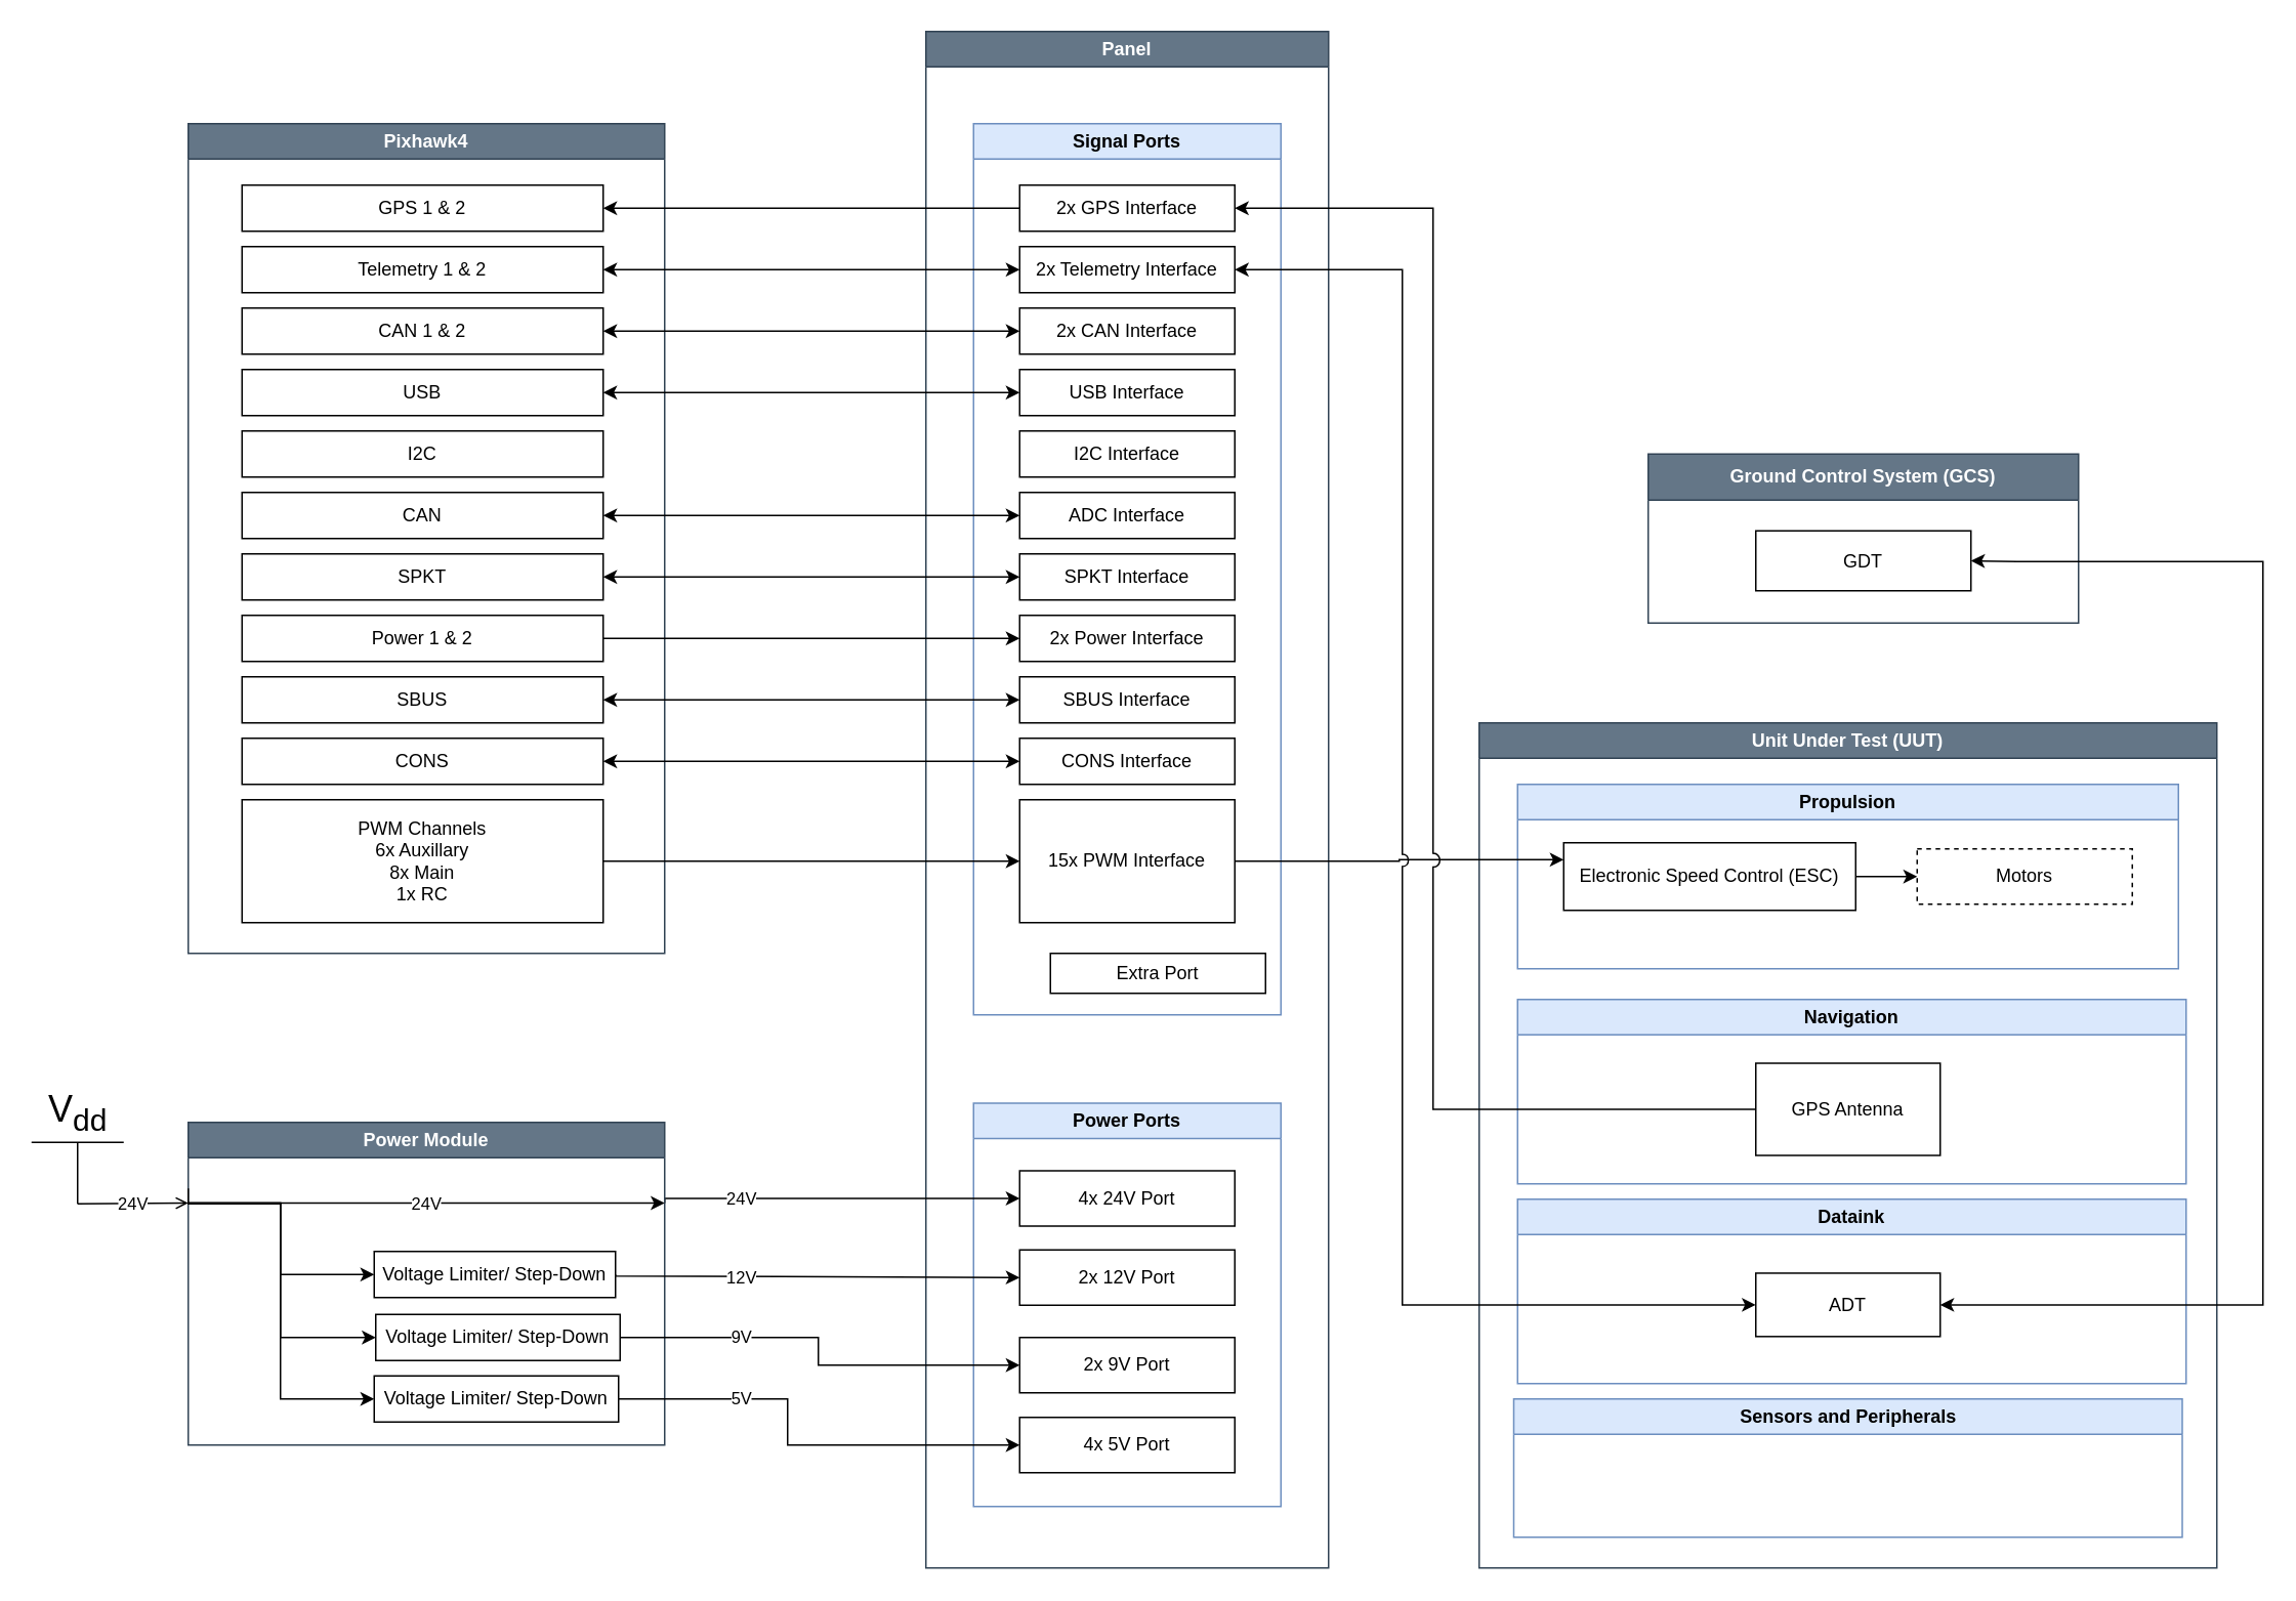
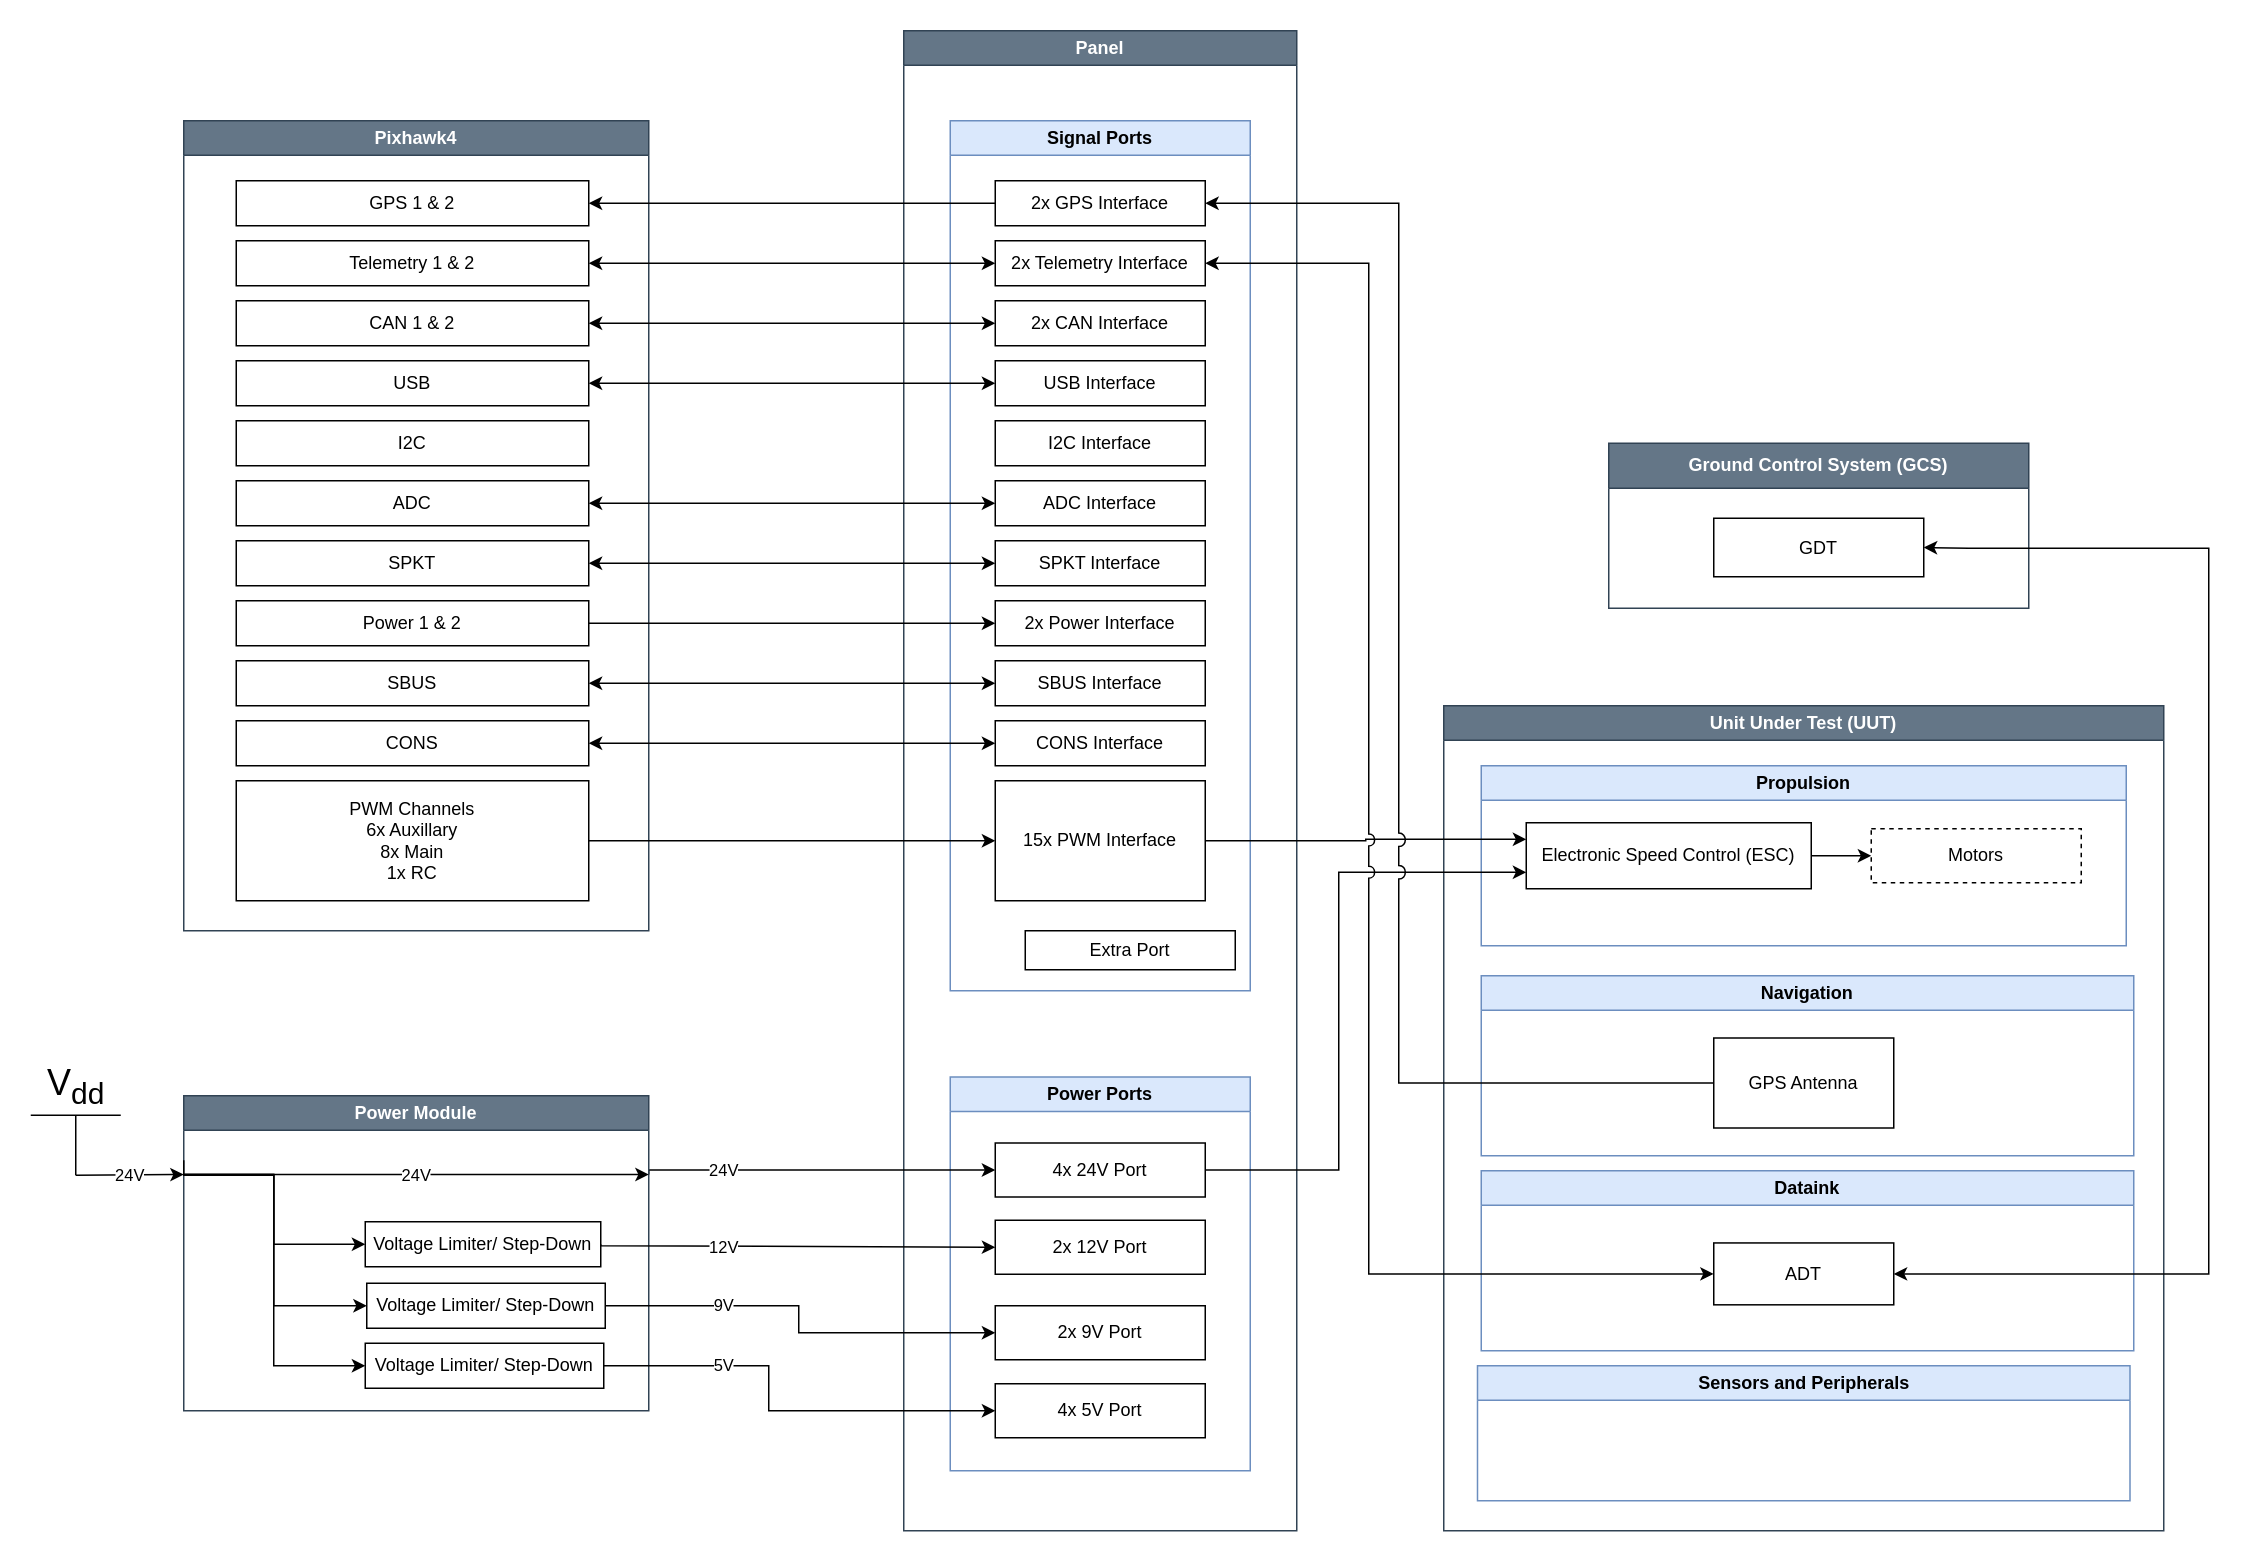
- <mxCell id="4" value="CAN" style="whiteSpace=wrap;html=1;" vertex="1" parent="2"><mxGeometry x="35" y="240" width="235" height="30" as="geometry" /></mxCell>
+ <mxCell id="4" value="ADC" style="whiteSpace=wrap;html=1;" vertex="1" parent="2"><mxGeometry x="35" y="240" width="235" height="30" as="geometry" /></mxCell>
+ <mxCell id="58" style="edgeStyle=orthogonalEdgeStyle;rounded=0;orthogonalLoop=1;jettySize=auto;html=1;exitX=1;exitY=0.5;exitDx=0;exitDy=0;entryX=0;entryY=0.75;entryDx=0;entryDy=0;" edge="1" parent="1" source="16" target="48"><mxGeometry relative="1" as="geometry"><Array as="points"><mxPoint x="892" y="780" /><mxPoint x="892" y="581" /></Array></mxGeometry></mxCell>
- <mxCell id="42" value="24V" style="endArrow=open;html=1;rounded=0;entryX=0;entryY=0.25;entryDx=0;entryDy=0;startArrow=none;startFill=0;exitX=0.5;exitY=0;exitDx=0;exitDy=0;exitPerimeter=0;" edge="1" parent="1" source="73" target="35"><mxGeometry width="50" height="50" relative="1" as="geometry"><mxPoint x="42" y="783" as="sourcePoint" /><mxPoint x="374" y="577" as="targetPoint" /></mxGeometry></mxCell>
+ <mxCell id="42" value="24V" style="endArrow=classic;html=1;rounded=0;entryX=0;entryY=0.25;entryDx=0;entryDy=0;startArrow=none;startFill=0;exitX=0.5;exitY=0;exitDx=0;exitDy=0;exitPerimeter=0;" edge="1" parent="1" source="73" target="35"><mxGeometry width="50" height="50" relative="1" as="geometry"><mxPoint x="42" y="783" as="sourcePoint" /><mxPoint x="374" y="577" as="targetPoint" /></mxGeometry></mxCell>
